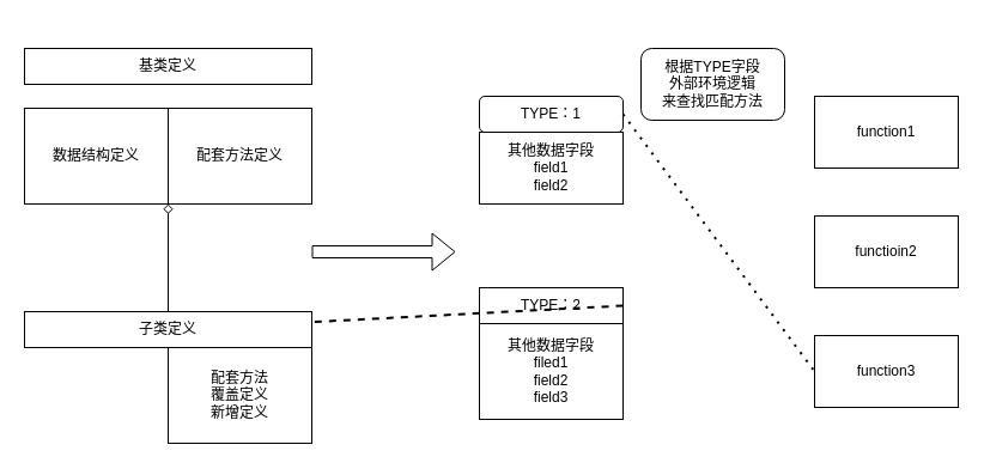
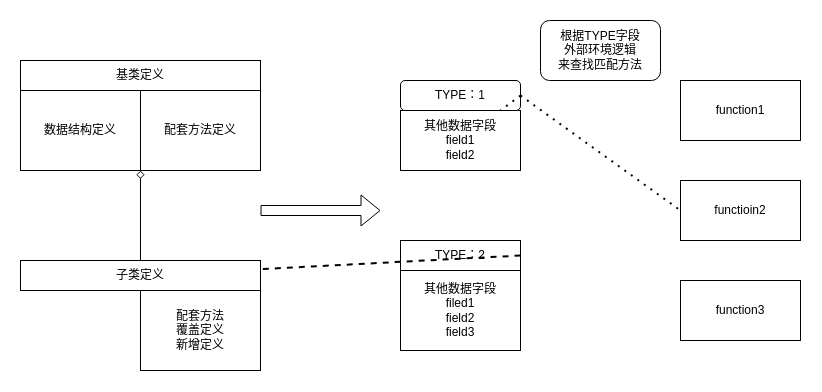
- <mxCell id="4" value="基类定义" style="rounded=0;whiteSpace=wrap;html=1;" parent="1" vertex="1"><mxGeometry x="20" y="40" width="240" height="30" as="geometry" /></mxCell>
+ <mxCell id="4" value="基类定义" style="rounded=0;whiteSpace=wrap;html=1;" parent="1" vertex="1"><mxGeometry x="20" y="60" width="240" height="30" as="geometry" /></mxCell>
- <mxCell id="13" value="根据TYPE字段&lt;br&gt;外部环境逻辑&lt;br&gt;来查找匹配方法" style="rounded=1;whiteSpace=wrap;html=1;" vertex="1" parent="1"><mxGeometry x="535" y="40" width="120" height="60" as="geometry" /></mxCell>
+ <mxCell id="13" value="根据TYPE字段&lt;br&gt;外部环境逻辑&lt;br&gt;来查找匹配方法" style="rounded=1;whiteSpace=wrap;html=1;" vertex="1" parent="1"><mxGeometry x="540" y="20" width="120" height="60" as="geometry" /></mxCell>
+ <mxCell id="17" value="" style="endArrow=none;dashed=1;html=1;dashPattern=1 3;strokeWidth=2;rounded=0;exitX=1;exitY=0.5;exitDx=0;exitDy=0;entryX=0;entryY=0.5;entryDx=0;entryDy=0;" edge="1" parent="1" source="10" target="15"><mxGeometry width="50" height="50" relative="1" as="geometry"><mxPoint x="580" y="180" as="sourcePoint" /><mxPoint x="630" y="130" as="targetPoint" /></mxGeometry></mxCell>
- <mxCell id="18" value="" style="endArrow=none;dashed=1;html=1;dashPattern=1 3;strokeWidth=2;rounded=0;exitX=1;exitY=0.5;exitDx=0;exitDy=0;entryX=0;entryY=0.5;entryDx=0;entryDy=0;" edge="1" parent="1" source="10" target="16"><mxGeometry width="50" height="50" relative="1" as="geometry"><mxPoint x="530" y="105" as="sourcePoint" /><mxPoint x="690" y="220" as="targetPoint" /></mxGeometry></mxCell>
+ <mxCell id="18" value="" style="endArrow=none;dashed=1;html=1;dashPattern=1 3;strokeWidth=2;rounded=0;exitX=1;exitY=0.5;exitDx=0;exitDy=0;" edge="1" parent="1" source="10" target="9"><mxGeometry width="50" height="50" relative="1" as="geometry"><mxPoint x="530" y="105" as="sourcePoint" /><mxPoint x="690" y="220" as="targetPoint" /></mxGeometry></mxCell>
